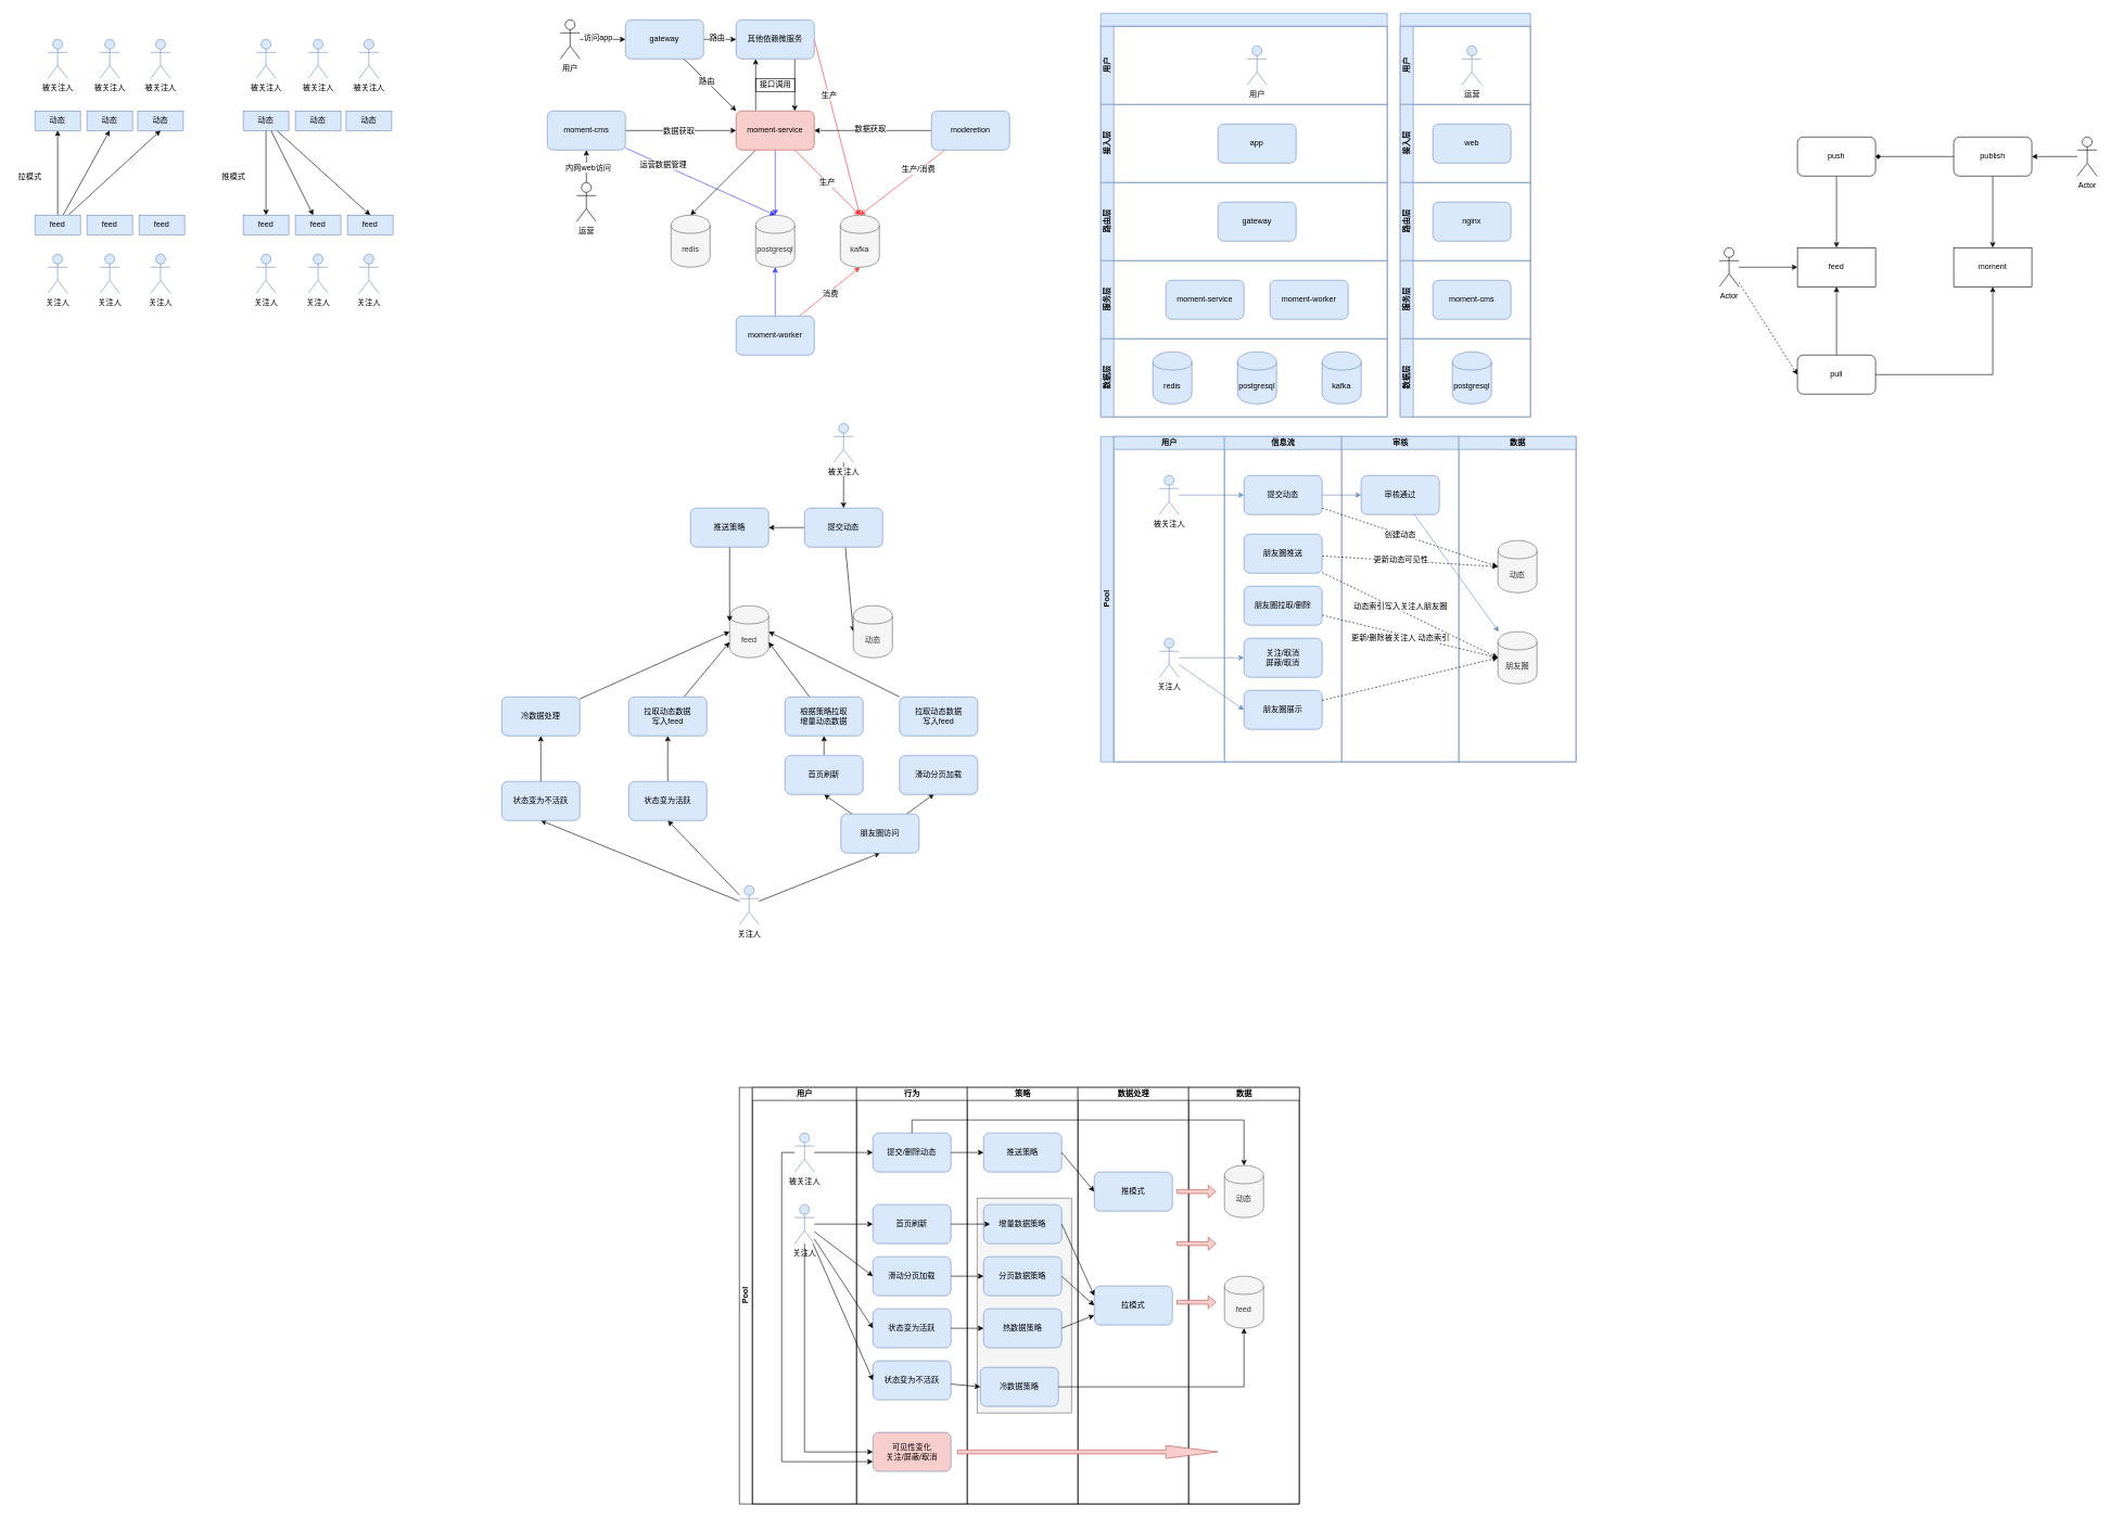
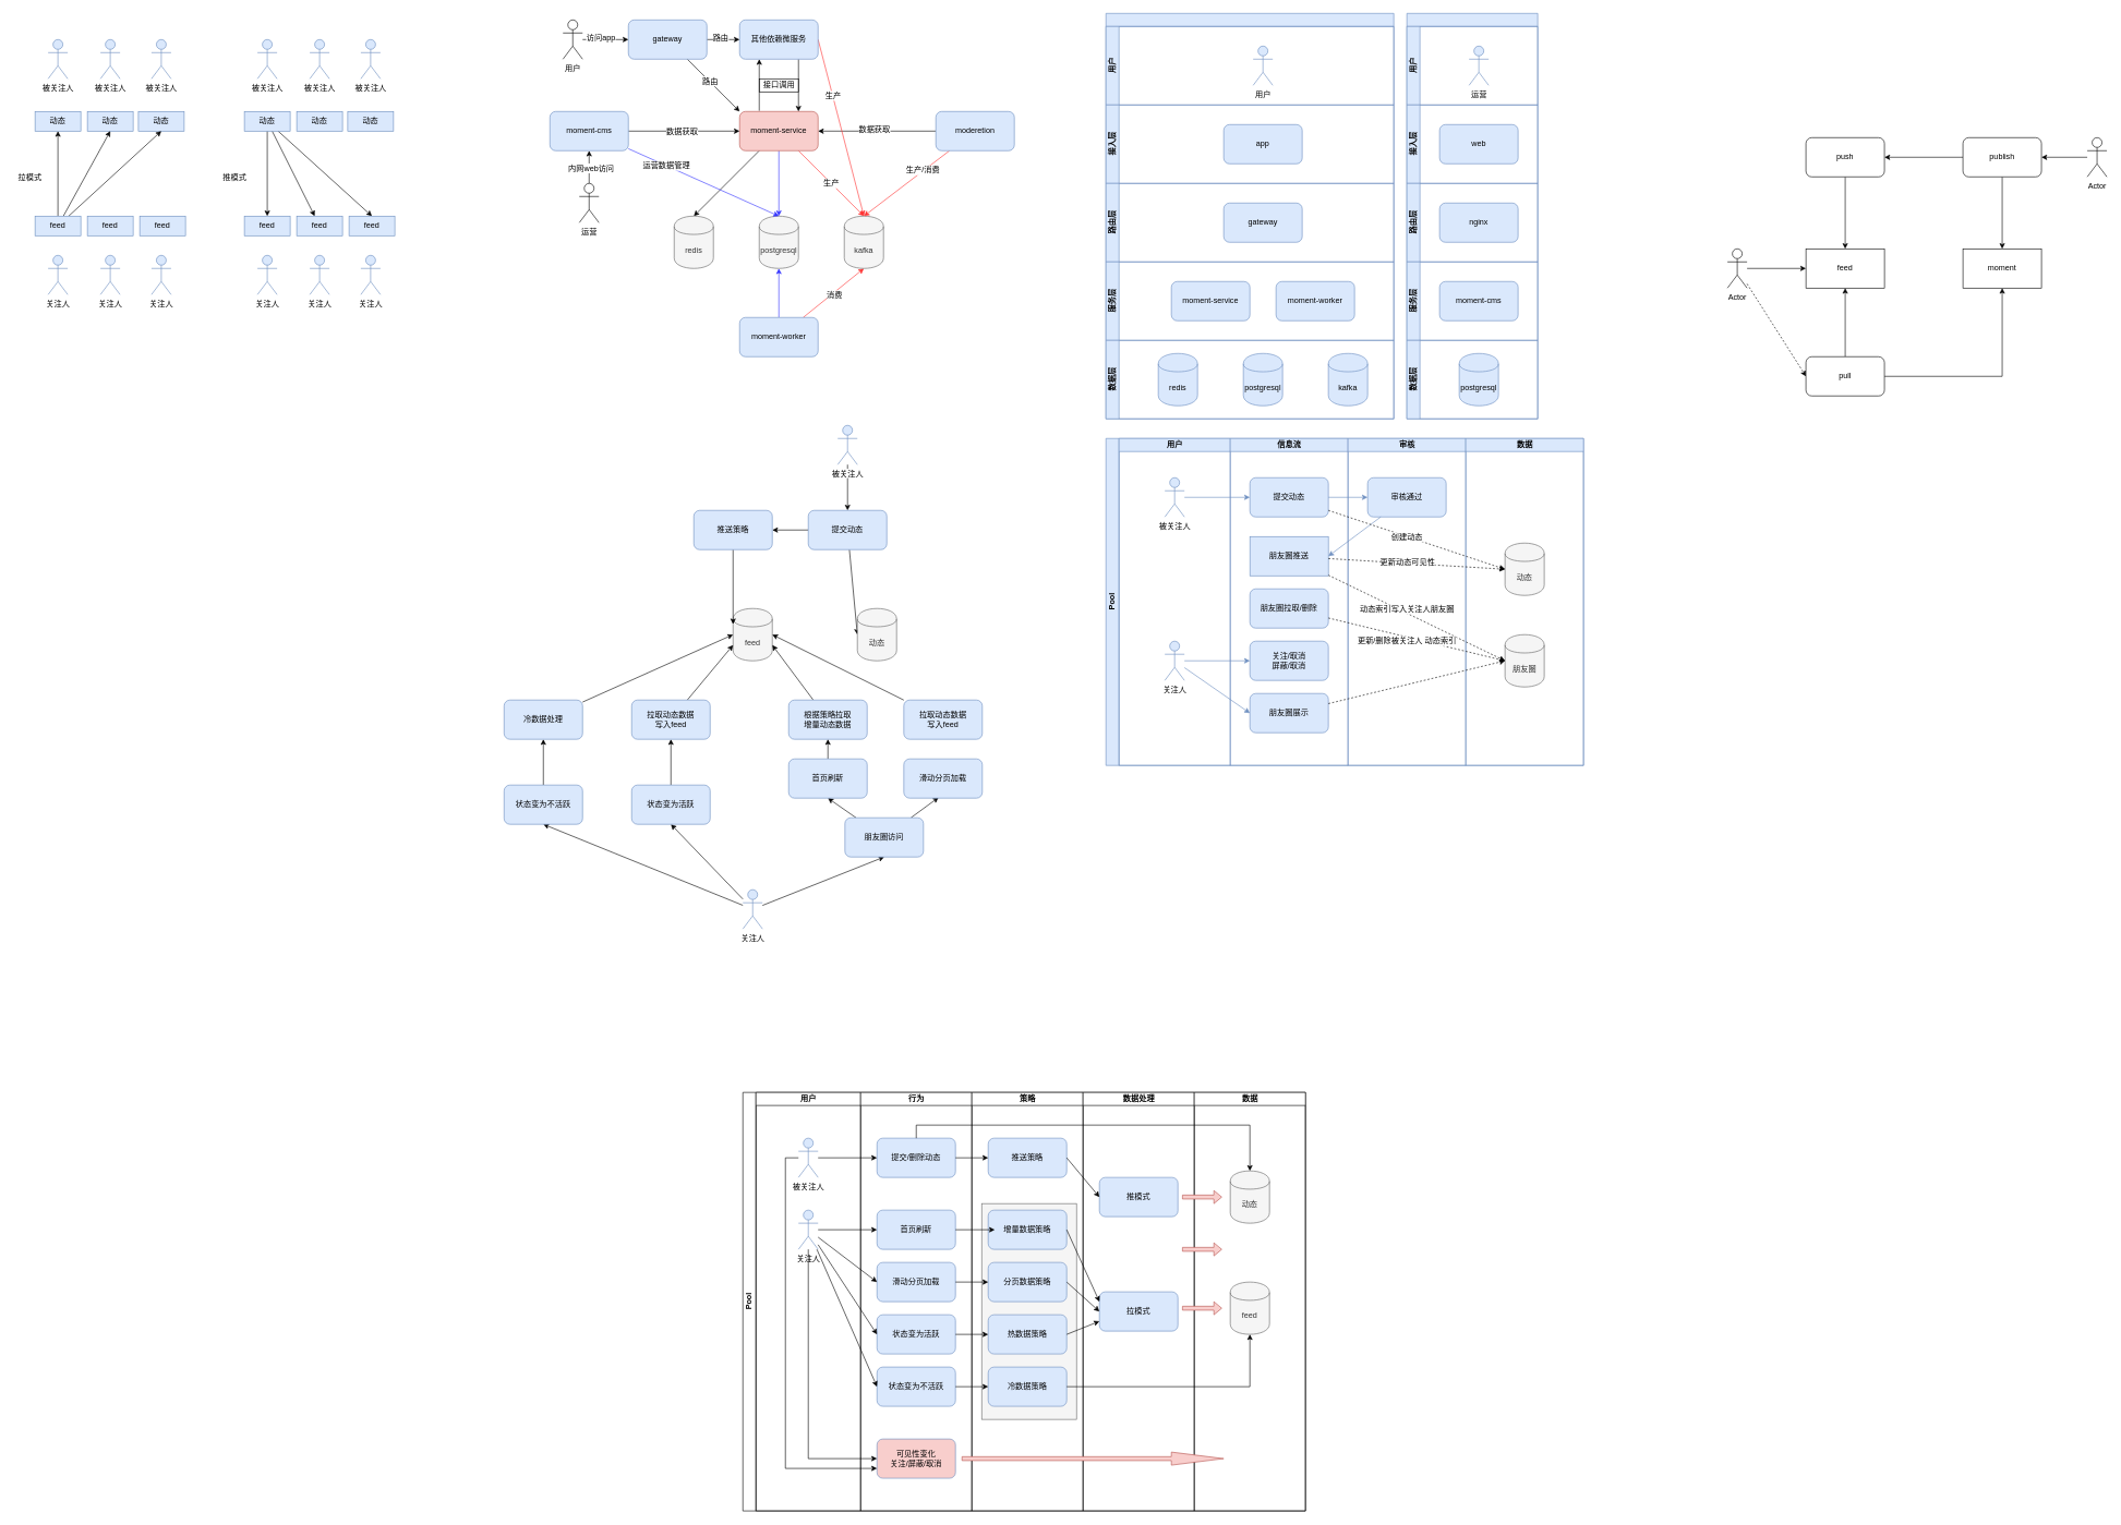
- <mxCell id="14" style="edgeStyle=orthogonalEdgeStyle;rounded=0;orthogonalLoop=1;jettySize=auto;html=1;entryX=1;entryY=0.5;entryDx=0;entryDy=0;endArrow=diamond;" parent="1" source="15" target="12" edge="1"><mxGeometry relative="1" as="geometry" /></mxCell>
+ <mxCell id="14" style="edgeStyle=orthogonalEdgeStyle;rounded=0;orthogonalLoop=1;jettySize=auto;html=1;entryX=1;entryY=0.5;entryDx=0;entryDy=0;" parent="1" source="15" target="12" edge="1"><mxGeometry relative="1" as="geometry" /></mxCell>
- <mxCell id="37" value="朋友圈推送" style="rounded=1;whiteSpace=wrap;html=1;fillColor=#dae8fc;strokeColor=#6c8ebf;" parent="35" vertex="1"><mxGeometry x="30" y="150" width="120" height="60" as="geometry" /></mxCell>
+ <mxCell id="37" value="朋友圈推送" style="whiteSpace=wrap;html=1;fillColor=#dae8fc;strokeColor=#6c8ebf;rounded=0;" parent="35" vertex="1"><mxGeometry x="30" y="150" width="120" height="60" as="geometry" /></mxCell>
- <mxCell id="48" style="edgeStyle=none;rounded=0;orthogonalLoop=1;jettySize=auto;html=1;fillColor=#dae8fc;strokeColor=#6c8ebf;" parent="31" source="42" target="44" edge="1"><mxGeometry relative="1" as="geometry" /></mxCell>
+ <mxCell id="48" style="edgeStyle=none;rounded=0;orthogonalLoop=1;jettySize=auto;html=1;entryX=1;entryY=0.5;entryDx=0;entryDy=0;fillColor=#dae8fc;strokeColor=#6c8ebf;" parent="31" source="42" target="37" edge="1"><mxGeometry relative="1" as="geometry" /></mxCell>
- <mxCell id="186" value="冷数据策略" style="rounded=1;whiteSpace=wrap;html=1;fillColor=#dae8fc;strokeColor=#6c8ebf;" parent="184" vertex="1"><mxGeometry x="20" y="430" width="120" height="60" as="geometry" /></mxCell>
+ <mxCell id="186" value="冷数据策略" style="rounded=1;whiteSpace=wrap;html=1;fillColor=#dae8fc;strokeColor=#6c8ebf;" parent="184" vertex="1"><mxGeometry x="25" y="420" width="120" height="60" as="geometry" /></mxCell>
